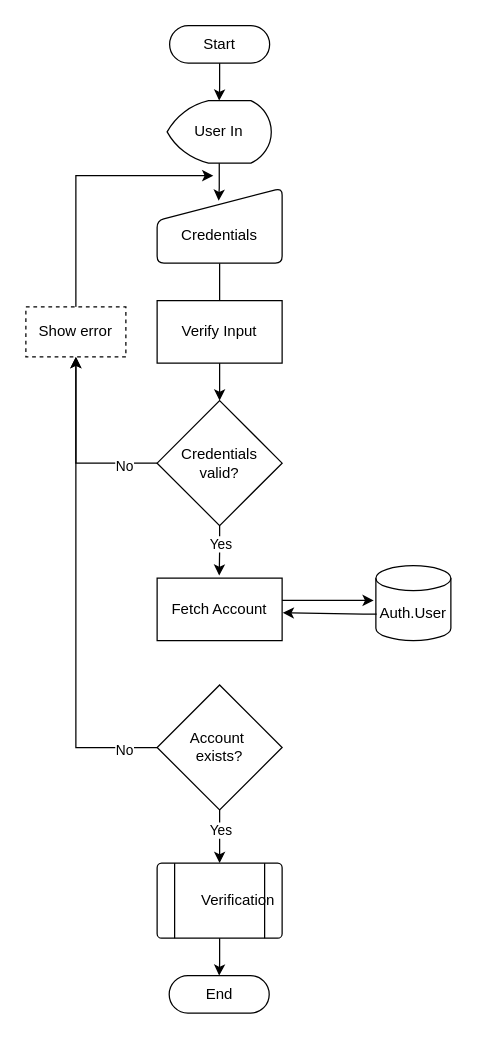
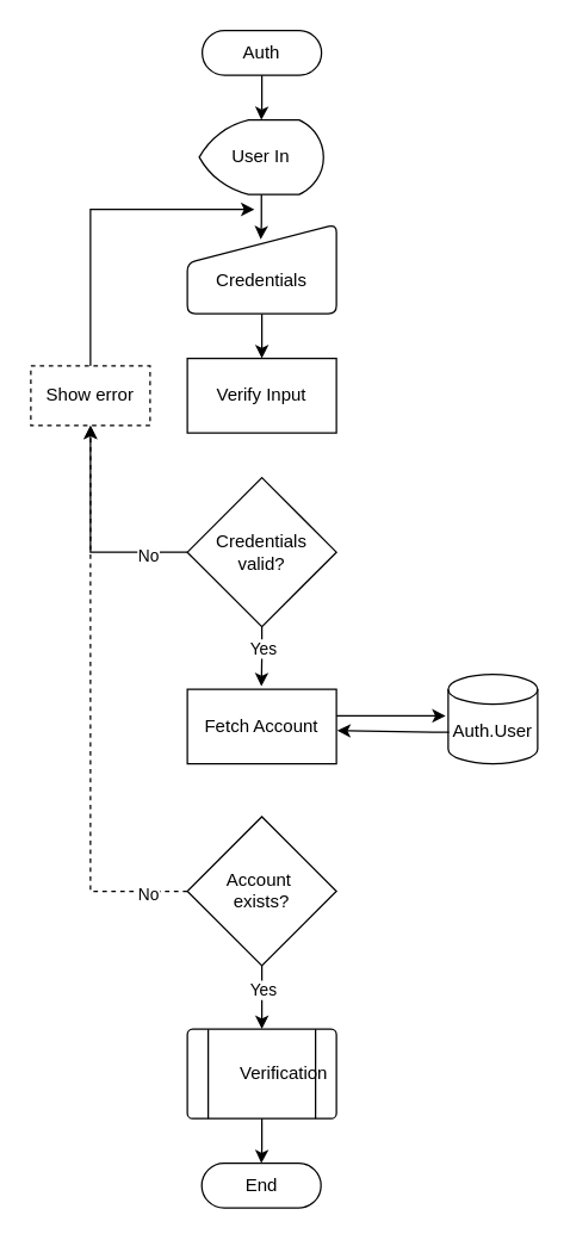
- <mxCell id="2" value="Start" style="html=1;dashed=0;whiteSpace=wrap;shape=mxgraph.dfd.start" parent="1" vertex="1"><mxGeometry x="135" y="20" width="80" height="30" as="geometry" /></mxCell>
+ <mxCell id="2" value="Auth" style="html=1;dashed=0;whiteSpace=wrap;shape=mxgraph.dfd.start" parent="1" vertex="1"><mxGeometry x="135" y="20" width="80" height="30" as="geometry" /></mxCell>
- <mxCell id="5" style="edgeStyle=orthogonalEdgeStyle;rounded=0;orthogonalLoop=1;jettySize=auto;html=1;endArrow=none;" parent="1" source="6" target="8" edge="1"><mxGeometry relative="1" as="geometry" /></mxCell>
+ <mxCell id="5" style="edgeStyle=orthogonalEdgeStyle;rounded=0;orthogonalLoop=1;jettySize=auto;html=1;" parent="1" source="6" target="8" edge="1"><mxGeometry relative="1" as="geometry" /></mxCell>
- <mxCell id="14" style="edgeStyle=orthogonalEdgeStyle;rounded=0;orthogonalLoop=1;jettySize=auto;html=1;entryX=0.5;entryY=0;entryDx=0;entryDy=0;entryPerimeter=0;" parent="1" source="8" target="13" edge="1"><mxGeometry relative="1" as="geometry" /></mxCell>
- <mxCell id="27" style="edgeStyle=orthogonalEdgeStyle;rounded=0;orthogonalLoop=1;jettySize=auto;html=1;entryX=0.5;entryY=1;entryDx=0;entryDy=0;" parent="1" source="29" target="16" edge="1"><mxGeometry relative="1" as="geometry" /></mxCell>
+ <mxCell id="27" style="edgeStyle=orthogonalEdgeStyle;rounded=0;orthogonalLoop=1;jettySize=auto;html=1;entryX=0.5;entryY=1;entryDx=0;entryDy=0;dashed=1;" parent="1" source="29" target="16" edge="1"><mxGeometry relative="1" as="geometry" /></mxCell>
